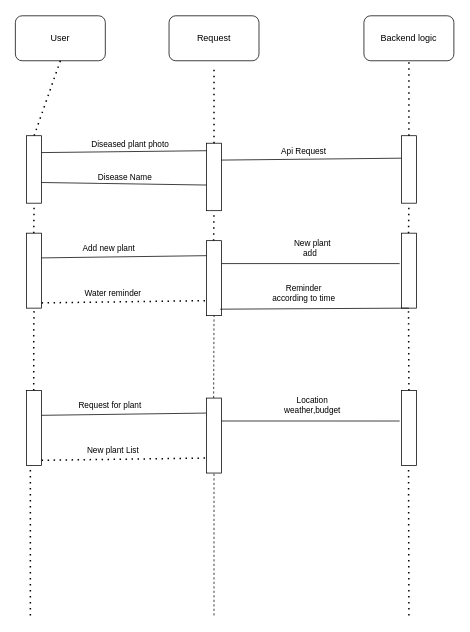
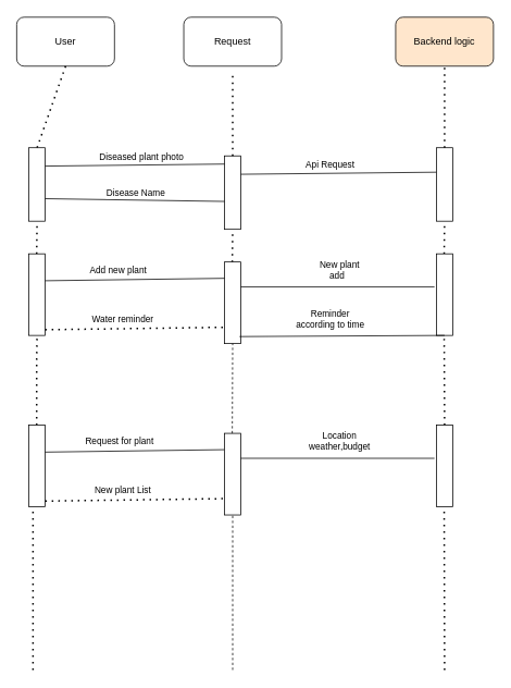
- <mxCell id="4" value="Backend logic" style="rounded=1;whiteSpace=wrap;html=1;" vertex="1" parent="1"><mxGeometry x="485" y="20" width="120" height="60" as="geometry" /></mxCell>
+ <mxCell id="4" value="Backend logic" style="rounded=1;whiteSpace=wrap;html=1;fillColor=#ffe6cc;" vertex="1" parent="1"><mxGeometry x="485" y="20" width="120" height="60" as="geometry" /></mxCell>
